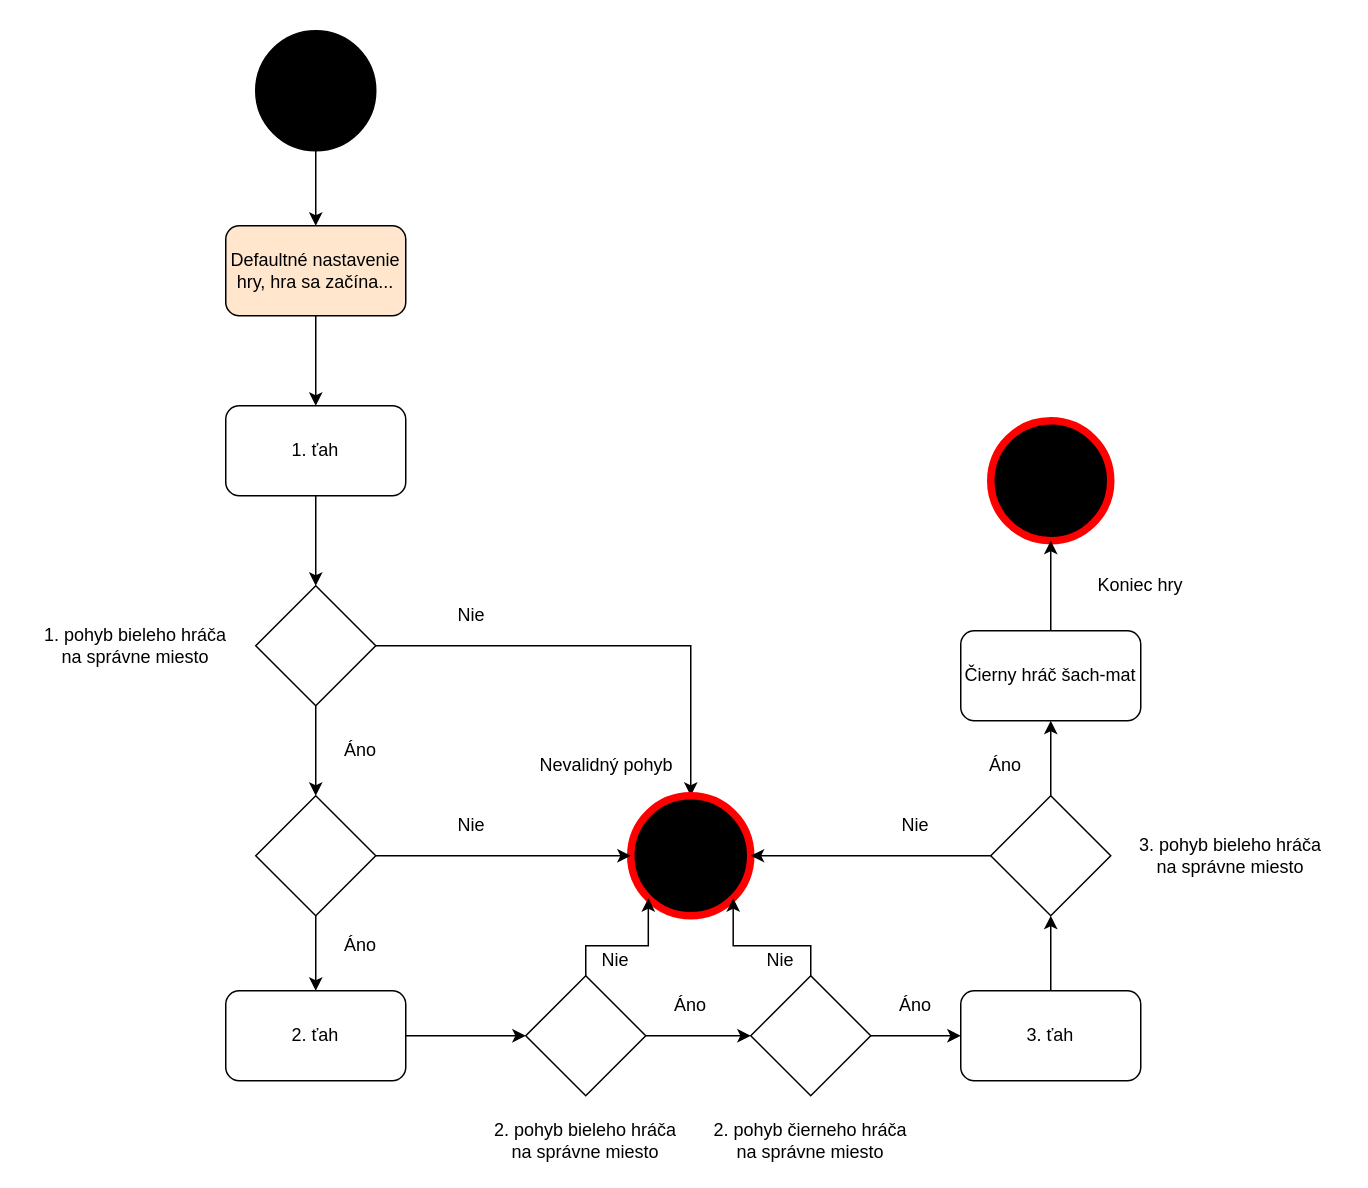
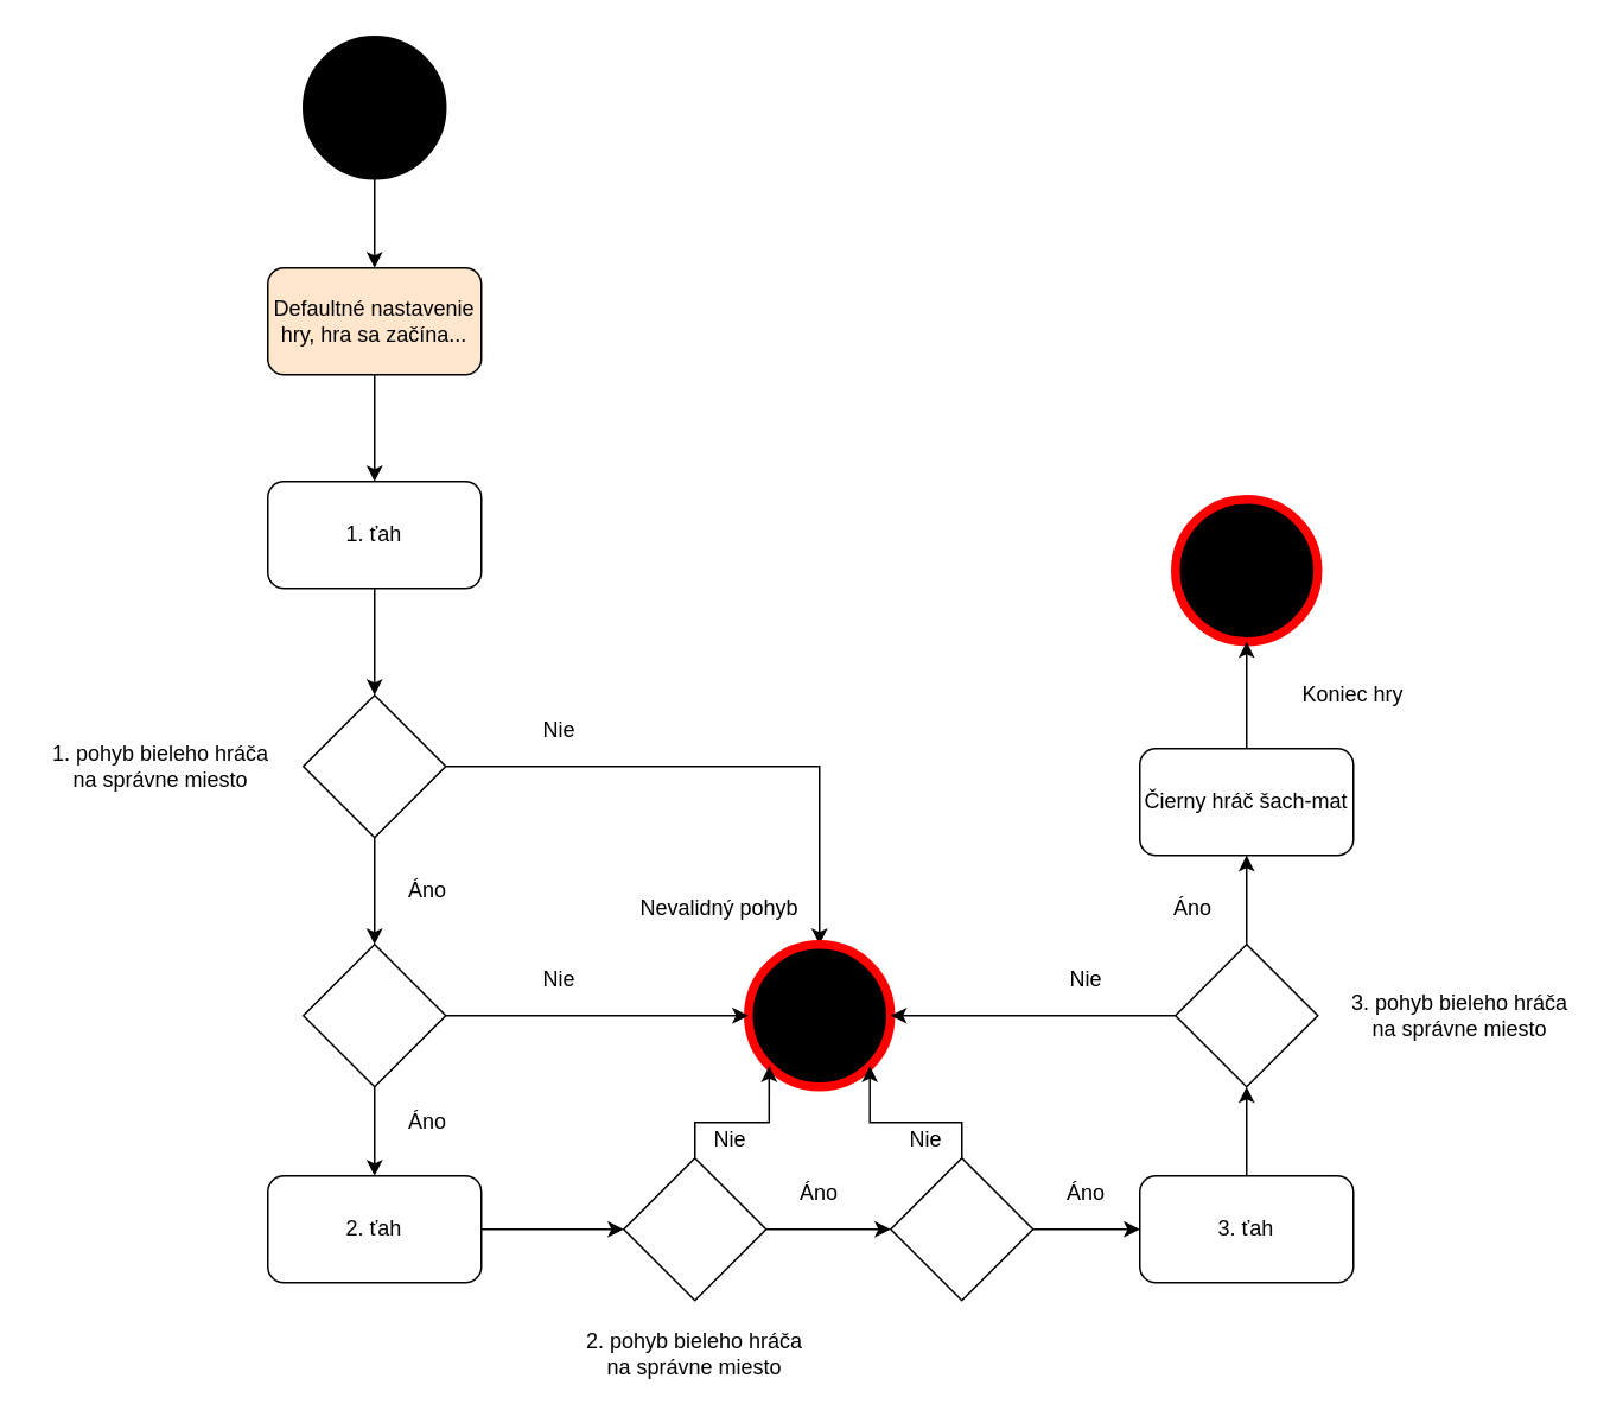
- <mxCell id="24" value="2. pohyb čierneho hráča na správne miesto" style="text;html=1;strokeColor=none;fillColor=none;align=center;verticalAlign=middle;whiteSpace=wrap;rounded=0;" vertex="1" parent="1"><mxGeometry x="470" y="750" width="140" height="20" as="geometry" /></mxCell>
